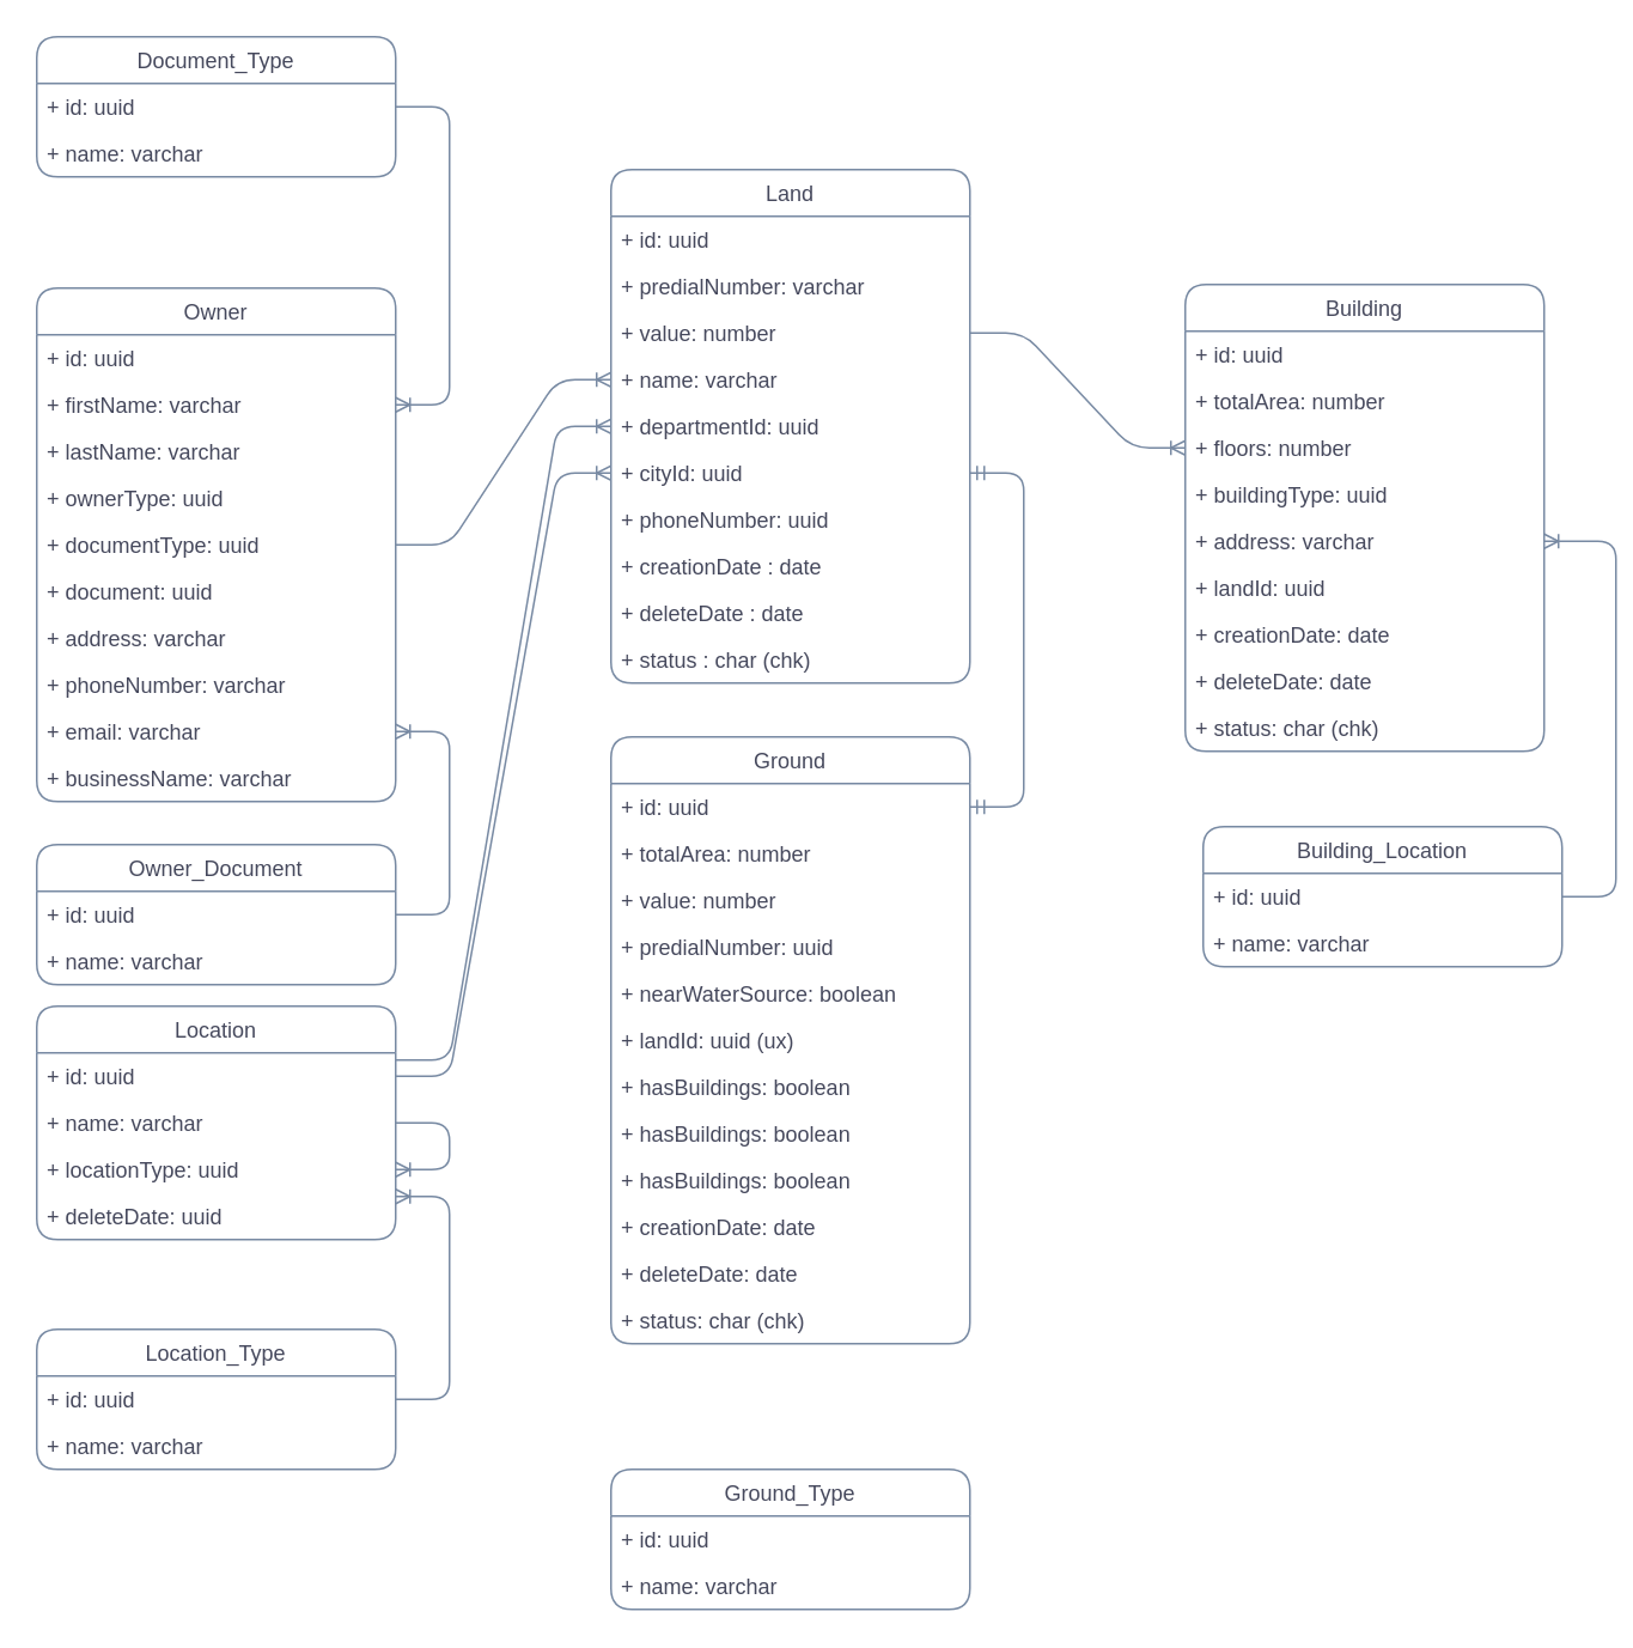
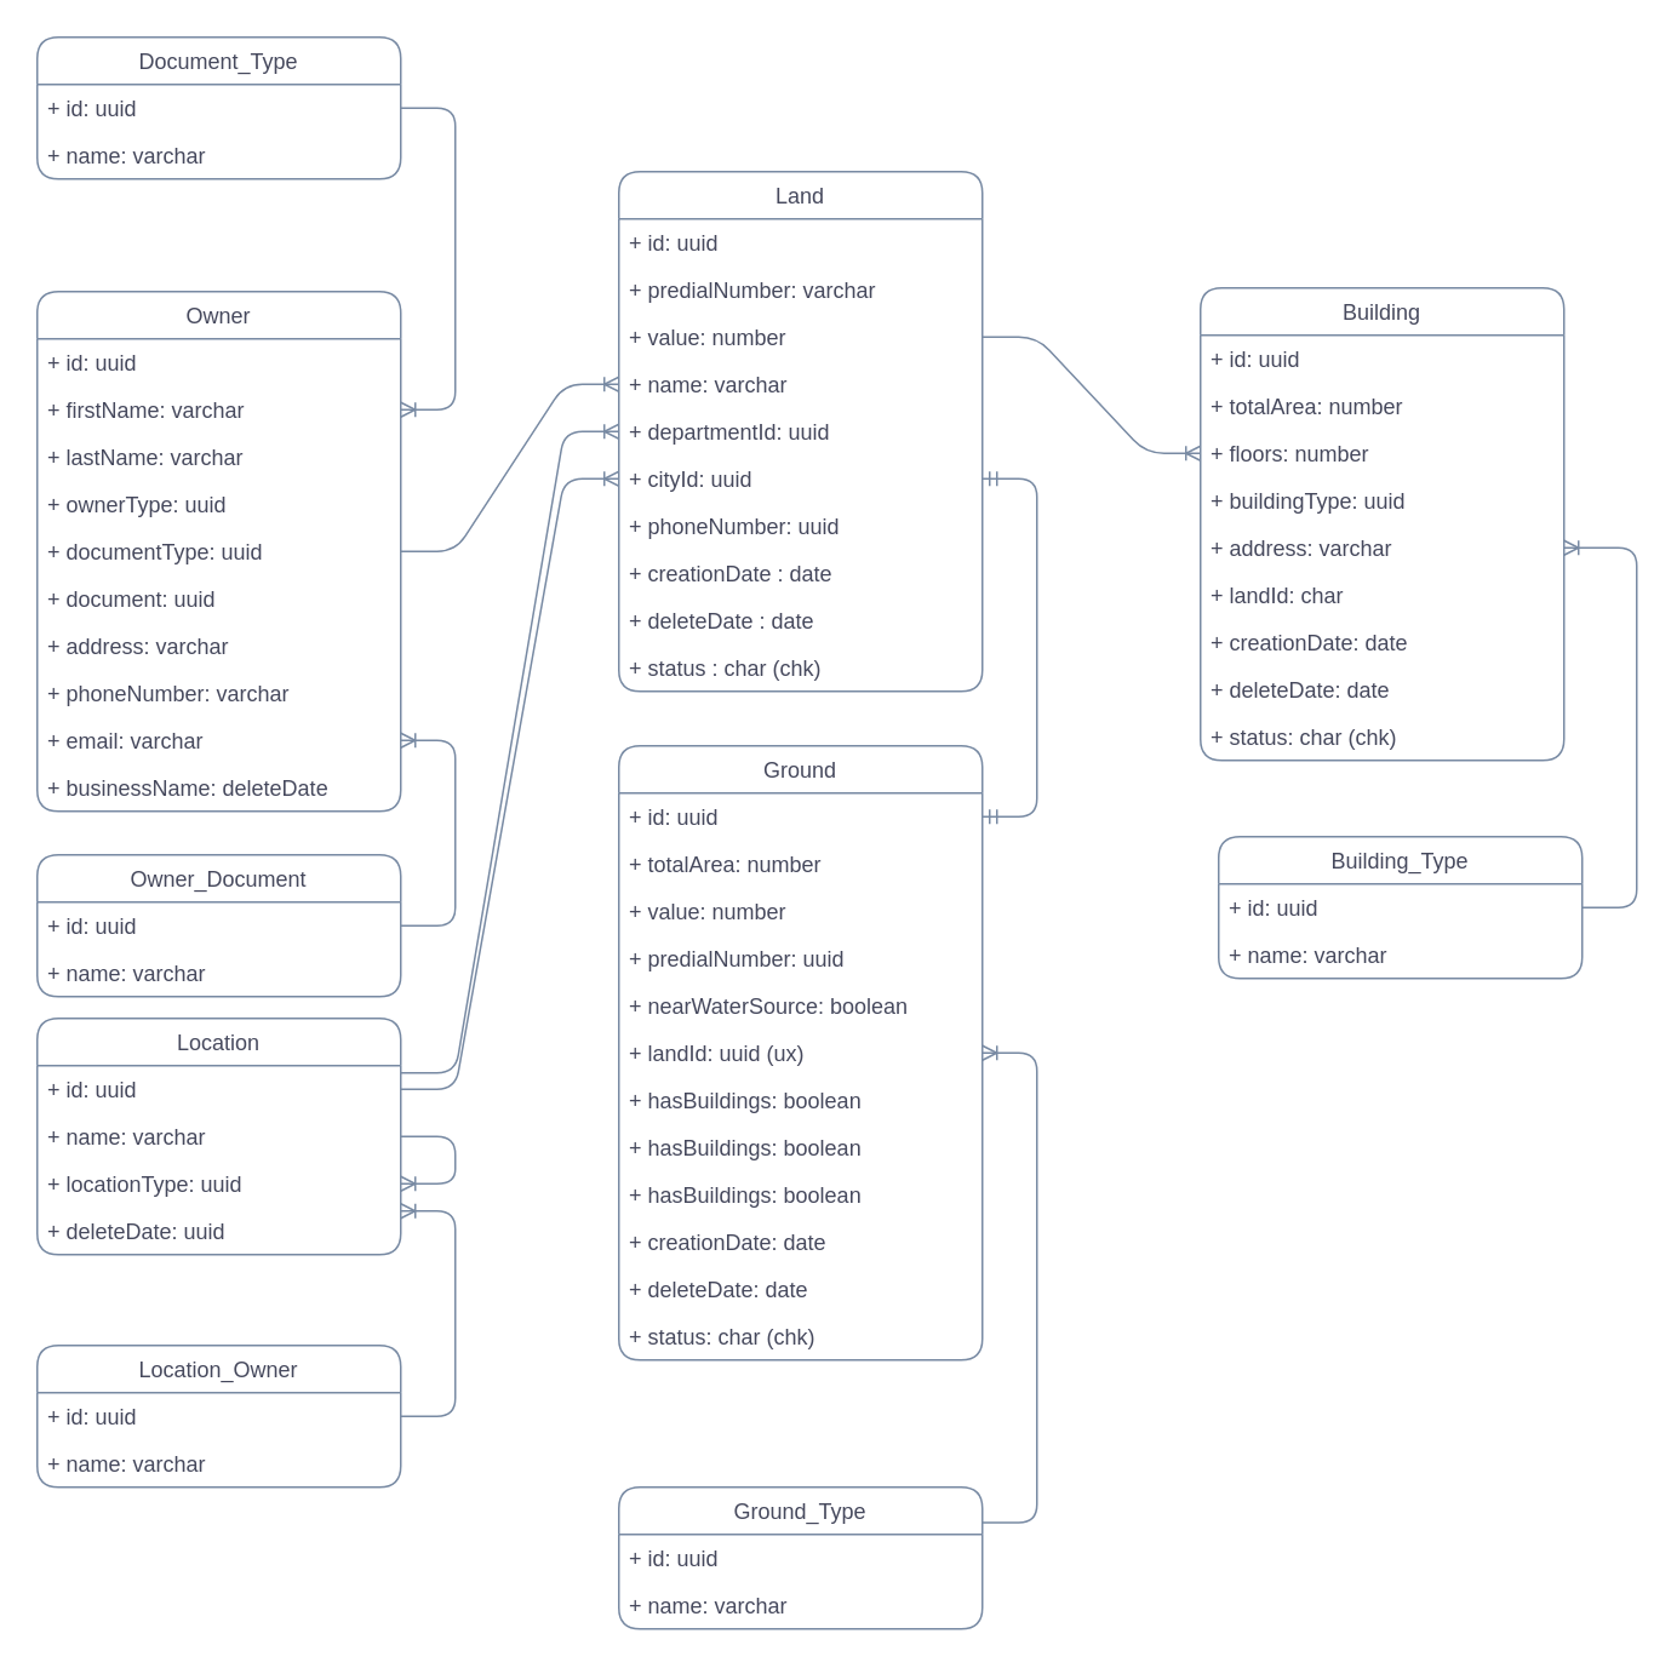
- <mxCell id="25" value="+ landId: uuid" style="text;strokeColor=none;fillColor=none;align=left;verticalAlign=top;spacingLeft=4;spacingRight=4;overflow=hidden;rotatable=0;points=[[0,0.5],[1,0.5]];portConstraint=eastwest;rounded=1;fontColor=#46495D;" parent="19" vertex="1"><mxGeometry y="156" width="200" height="26" as="geometry" /></mxCell>
+ <mxCell id="25" value="+ landId: char" style="text;strokeColor=none;fillColor=none;align=left;verticalAlign=top;spacingLeft=4;spacingRight=4;overflow=hidden;rotatable=0;points=[[0,0.5],[1,0.5]];portConstraint=eastwest;rounded=1;fontColor=#46495D;" parent="19" vertex="1"><mxGeometry y="156" width="200" height="26" as="geometry" /></mxCell>
- <mxCell id="18" value="+ businessName: varchar" style="text;strokeColor=none;fillColor=none;align=left;verticalAlign=top;spacingLeft=4;spacingRight=4;overflow=hidden;rotatable=0;points=[[0,0.5],[1,0.5]];portConstraint=eastwest;rounded=1;fontColor=#46495D;" parent="8" vertex="1"><mxGeometry y="260" width="200" height="26" as="geometry" /></mxCell>
+ <mxCell id="18" value="+ businessName: deleteDate" style="text;strokeColor=none;fillColor=none;align=left;verticalAlign=top;spacingLeft=4;spacingRight=4;overflow=hidden;rotatable=0;points=[[0,0.5],[1,0.5]];portConstraint=eastwest;rounded=1;fontColor=#46495D;" parent="8" vertex="1"><mxGeometry y="260" width="200" height="26" as="geometry" /></mxCell>
- <mxCell id="74" value="Building_Location" style="swimlane;fontStyle=0;childLayout=stackLayout;horizontal=1;startSize=26;fillColor=none;horizontalStack=0;resizeParent=1;resizeParentMax=0;resizeLast=0;collapsible=1;marginBottom=0;rounded=1;strokeColor=#788AA3;fontColor=#46495D;" parent="1" vertex="1"><mxGeometry x="670" y="460" width="200" height="78" as="geometry" /></mxCell>
+ <mxCell id="74" value="Building_Type" style="swimlane;fontStyle=0;childLayout=stackLayout;horizontal=1;startSize=26;fillColor=none;horizontalStack=0;resizeParent=1;resizeParentMax=0;resizeLast=0;collapsible=1;marginBottom=0;rounded=1;strokeColor=#788AA3;fontColor=#46495D;" parent="1" vertex="1"><mxGeometry x="670" y="460" width="200" height="78" as="geometry" /></mxCell>
+ <mxCell id="71" value="" style="edgeStyle=entityRelationEdgeStyle;fontSize=12;html=1;endArrow=ERoneToMany;entryX=1;entryY=0.5;entryDx=0;entryDy=0;exitX=1;exitY=0.25;exitDx=0;exitDy=0;strokeColor=#788AA3;fontColor=#46495D;" parent="1" source="48" target="35" edge="1"><mxGeometry width="100" height="100" relative="1" as="geometry"><mxPoint x="550" y="739" as="sourcePoint" /><mxPoint x="660" y="660" as="targetPoint" /></mxGeometry></mxCell>
- <mxCell id="42" value="Location_Type" style="swimlane;fontStyle=0;childLayout=stackLayout;horizontal=1;startSize=26;fillColor=none;horizontalStack=0;resizeParent=1;resizeParentMax=0;resizeLast=0;collapsible=1;marginBottom=0;rounded=1;strokeColor=#788AA3;fontColor=#46495D;" parent="1" vertex="1"><mxGeometry x="20" y="740" width="200" height="78" as="geometry" /></mxCell>
+ <mxCell id="42" value="Location_Owner" style="swimlane;fontStyle=0;childLayout=stackLayout;horizontal=1;startSize=26;fillColor=none;horizontalStack=0;resizeParent=1;resizeParentMax=0;resizeLast=0;collapsible=1;marginBottom=0;rounded=1;strokeColor=#788AA3;fontColor=#46495D;" parent="1" vertex="1"><mxGeometry x="20" y="740" width="200" height="78" as="geometry" /></mxCell>
